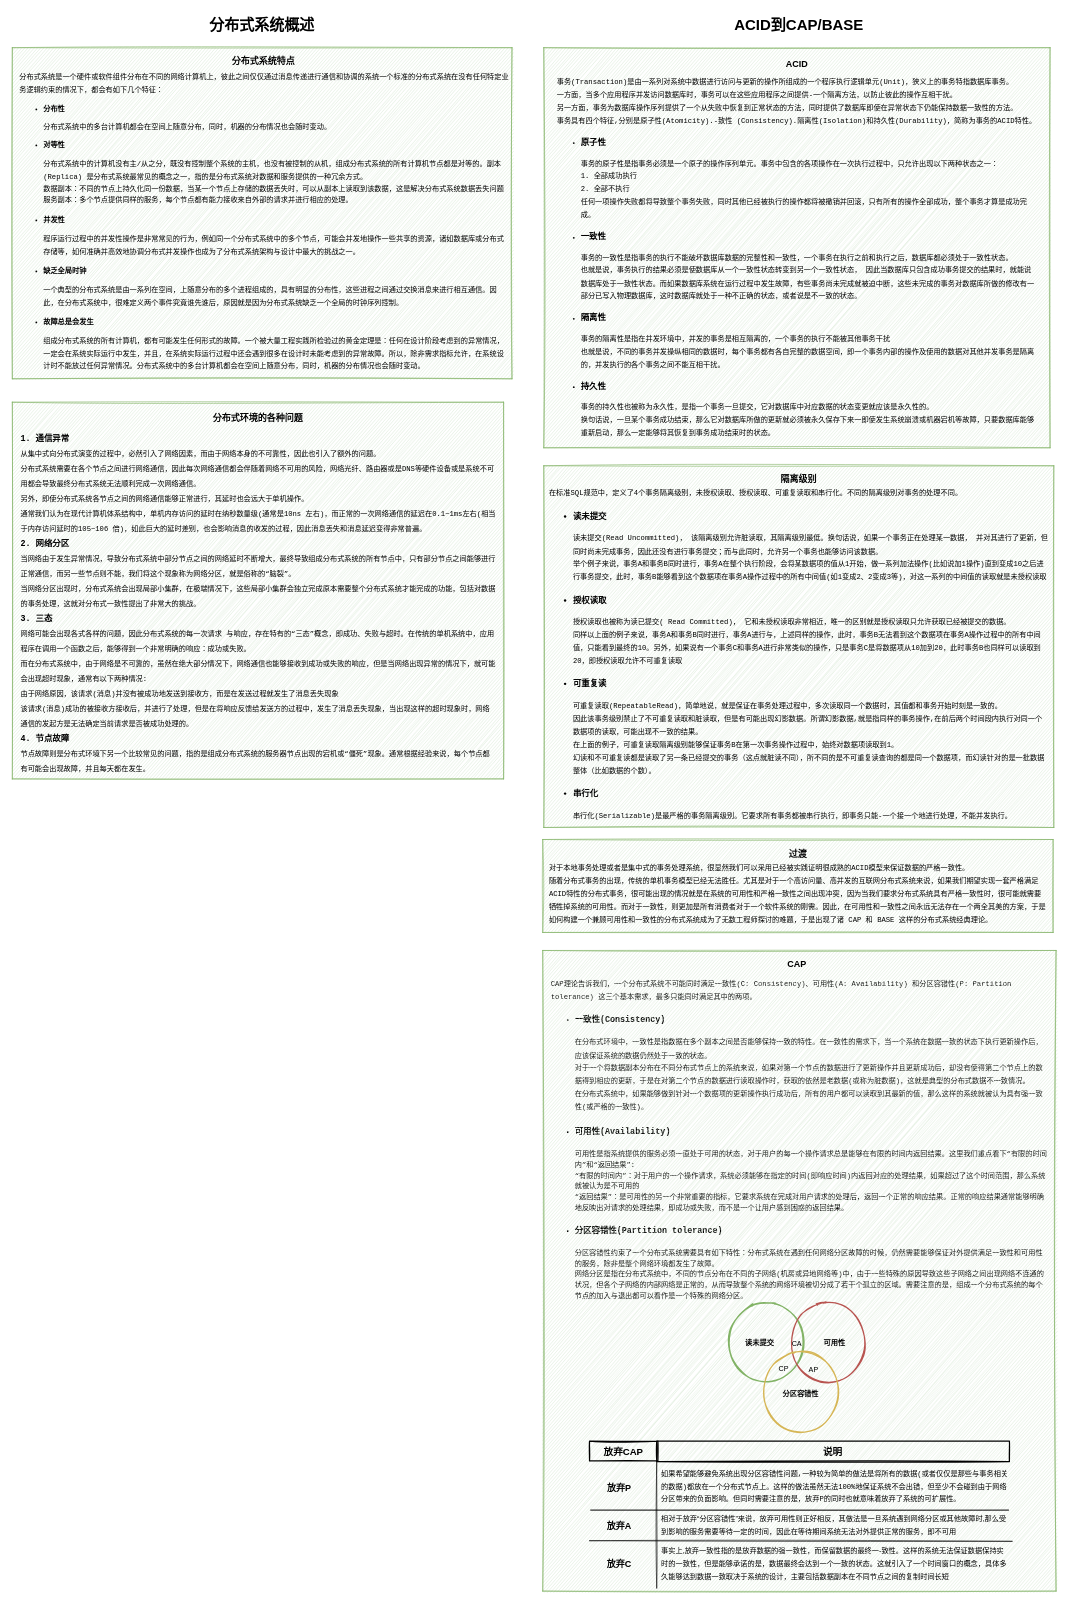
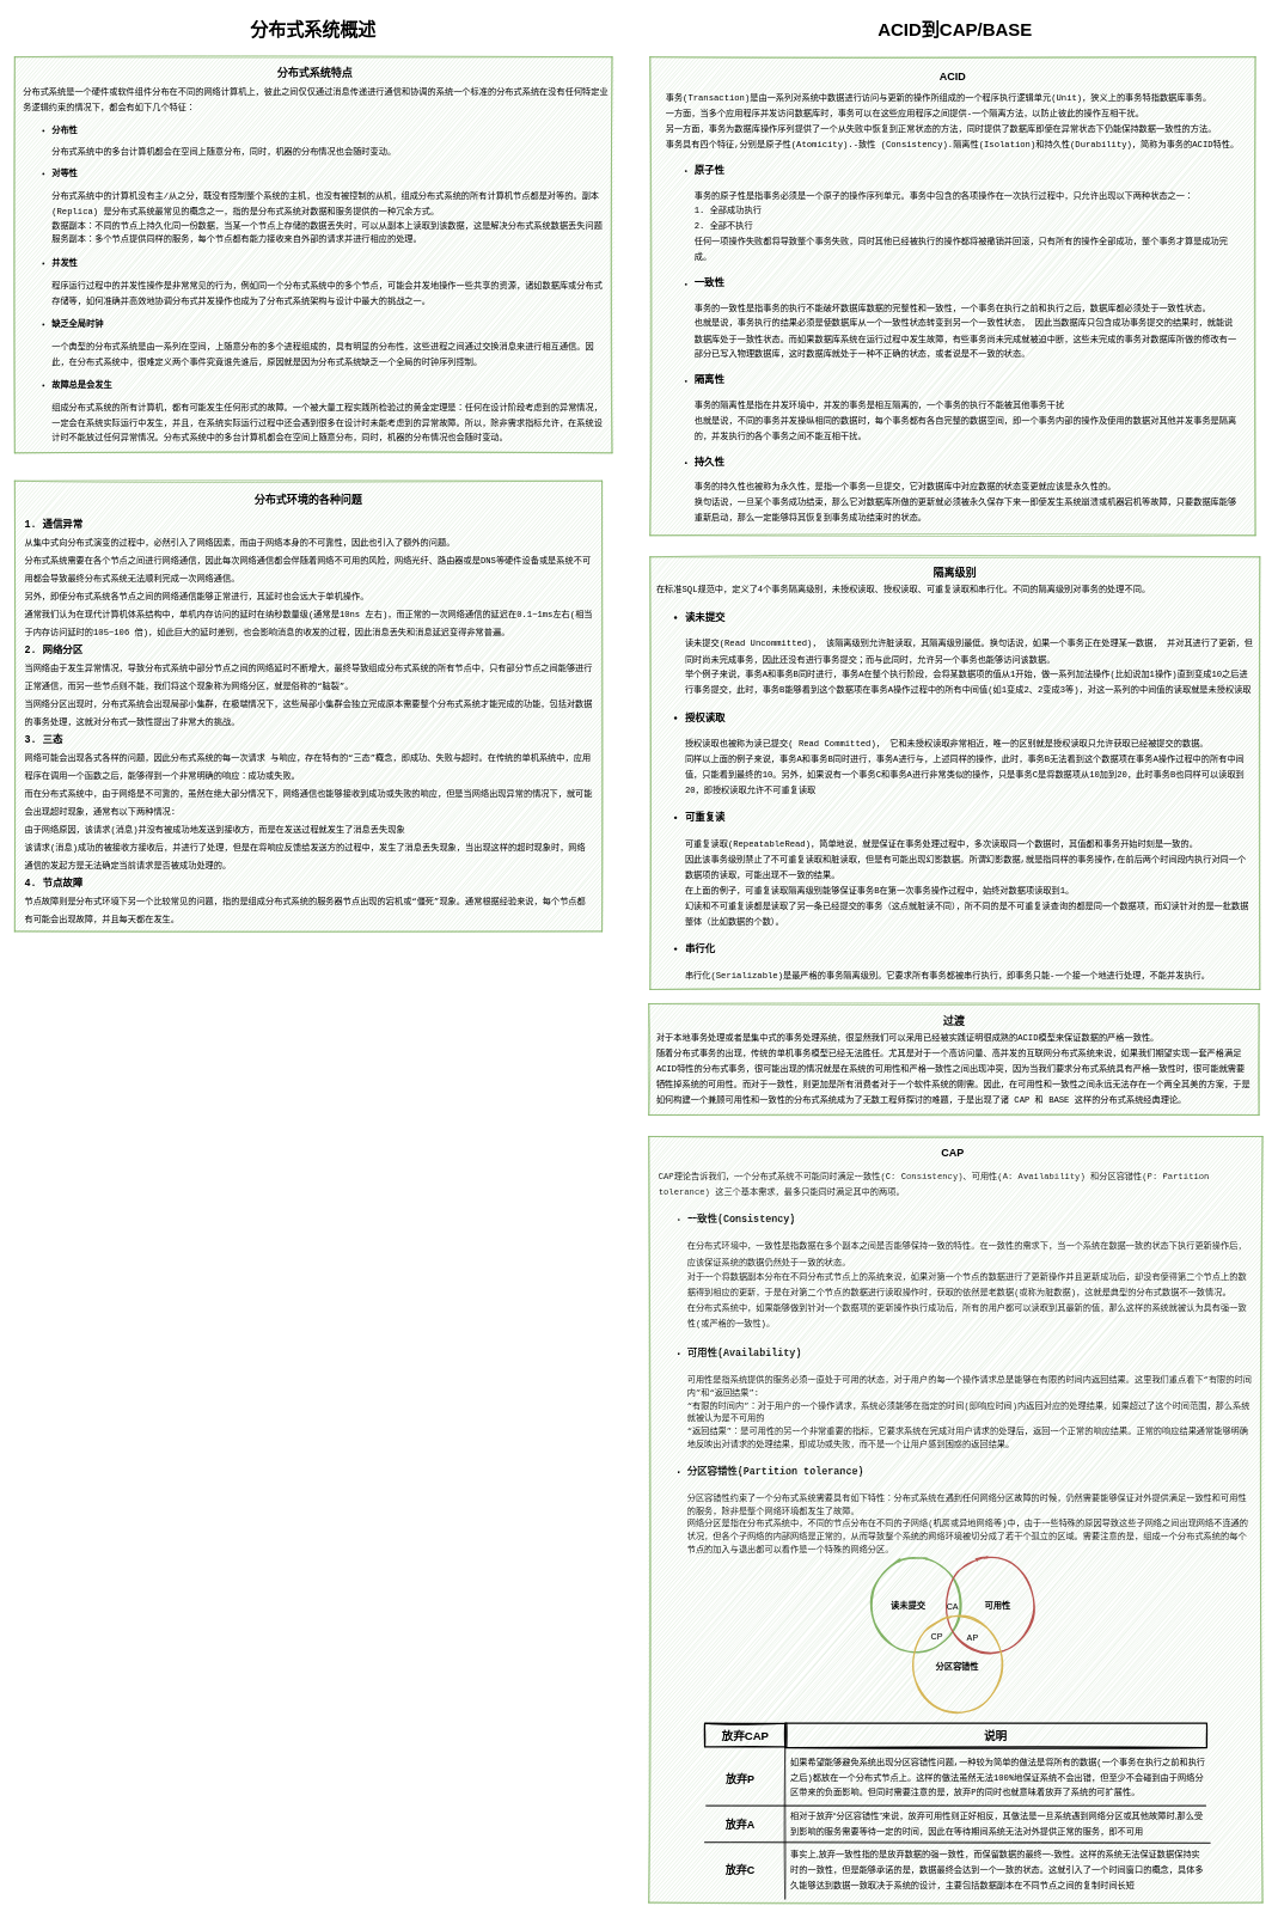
- <mxCell id="33" value="&lt;div style=&quot;font-family: Menlo, Monaco, &amp;quot;Courier New&amp;quot;, monospace; font-size: 12px; line-height: 18px;&quot;&gt;&lt;div style=&quot;line-height: 1.8;&quot;&gt;如果希望能够避免系统出现分区容错性问题,一种较为简单的做法是将所有&lt;span style=&quot;background-color: initial;&quot;&gt;的数据(或者仅仅是那些与事务相关的数据)都放在一个分布式节点上。这样&lt;/span&gt;&lt;span style=&quot;background-color: initial;&quot;&gt;的做法虽然无法100%地保证系统不会出错，但至少不会碰到由于网络分区带&lt;/span&gt;&lt;span style=&quot;background-color: initial;&quot;&gt;来的负面影响。但同时需要注意的是，放弃P的同时也就意味着放弃了系统的&lt;/span&gt;&lt;span style=&quot;background-color: initial;&quot;&gt;可扩展性。&lt;/span&gt;&lt;/div&gt;&lt;/div&gt;" style="text;html=1;strokeColor=none;fillColor=none;align=left;verticalAlign=middle;whiteSpace=wrap;rounded=0;sketch=1;fontSize=16;" vertex="1" parent="1"><mxGeometry x="1099.75" y="2441" width="581" height="76" as="geometry" /></mxCell>
+ <mxCell id="33" value="&lt;div style=&quot;font-family: Menlo, Monaco, &amp;quot;Courier New&amp;quot;, monospace; font-size: 12px; line-height: 18px;&quot;&gt;&lt;div style=&quot;line-height: 1.8;&quot;&gt;如果希望能够避免系统出现分区容错性问题,一种较为简单的做法是将所有&lt;span style=&quot;background-color: initial;&quot;&gt;的数据(一个事务在执行之前和执行之后)都放在一个分布式节点上。这样&lt;/span&gt;&lt;span style=&quot;background-color: initial;&quot;&gt;的做法虽然无法100%地保证系统不会出错，但至少不会碰到由于网络分区带&lt;/span&gt;&lt;span style=&quot;background-color: initial;&quot;&gt;来的负面影响。但同时需要注意的是，放弃P的同时也就意味着放弃了系统的&lt;/span&gt;&lt;span style=&quot;background-color: initial;&quot;&gt;可扩展性。&lt;/span&gt;&lt;/div&gt;&lt;/div&gt;" style="text;html=1;strokeColor=none;fillColor=none;align=left;verticalAlign=middle;whiteSpace=wrap;rounded=0;sketch=1;fontSize=16;" vertex="1" parent="1"><mxGeometry x="1099.75" y="2441" width="581" height="76" as="geometry" /></mxCell>
